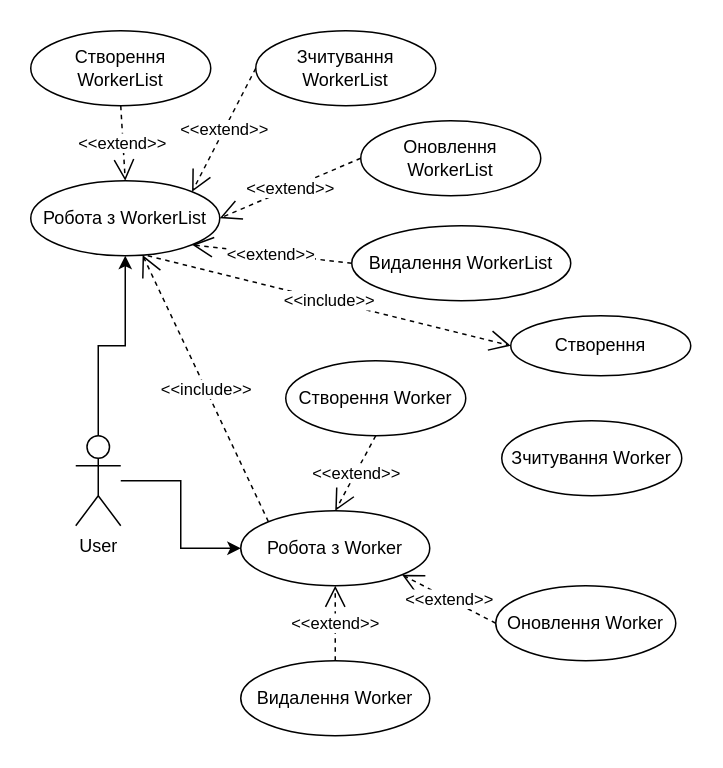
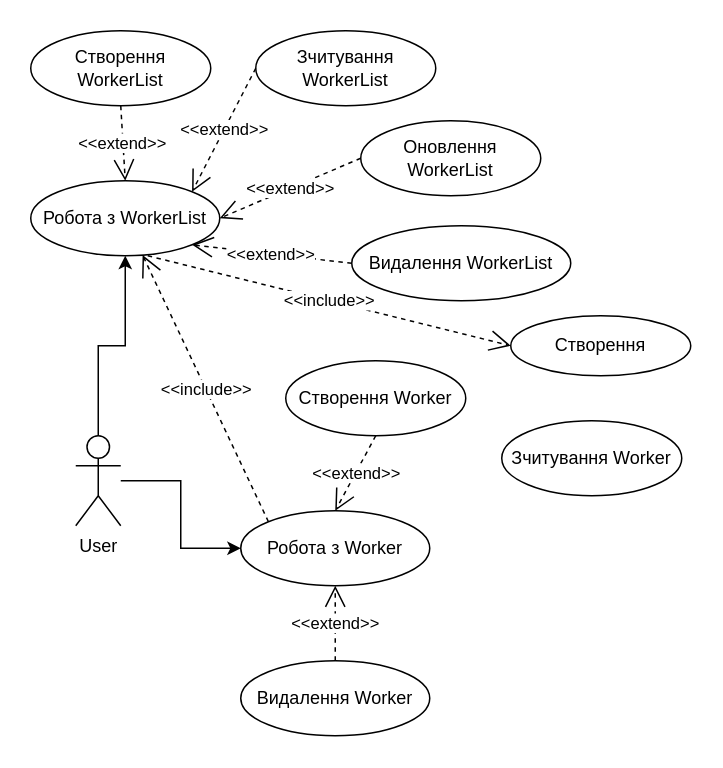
- <mxCell id="12" value="&amp;lt;&amp;lt;extend&amp;gt;&amp;gt;" style="endArrow=open;endSize=12;dashed=1;html=1;rounded=0;exitX=0;exitY=0.5;exitDx=0;exitDy=0;entryX=1;entryY=1;entryDx=0;entryDy=0;" edge="1" parent="1" source="8" target="5"><mxGeometry width="160" relative="1" as="geometry"><mxPoint x="300" y="470" as="sourcePoint" /><mxPoint x="300" y="420" as="targetPoint" /><Array as="points" /></mxGeometry></mxCell>
- <mxCell id="8" value="Оновлення Worker" style="ellipse;whiteSpace=wrap;html=1;" vertex="1" parent="1"><mxGeometry x="330" y="390" width="120" height="50" as="geometry" /></mxCell>
